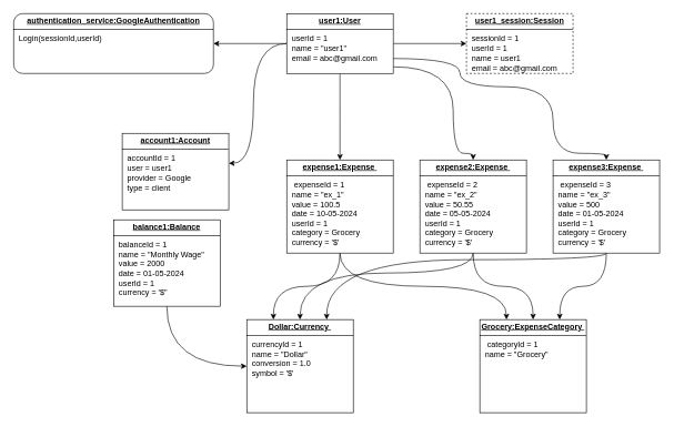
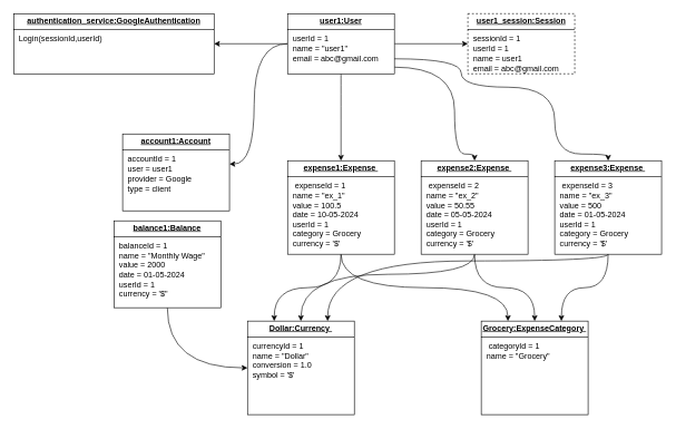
- <mxCell id="10" value="&lt;p style=&quot;margin:0px;margin-top:4px;text-align:center;text-decoration:underline;&quot;&gt;&lt;b&gt;authentication_service:GoogleAuthentication&lt;/b&gt;&lt;/p&gt;&lt;hr size=&quot;1&quot; style=&quot;border-style:solid;&quot;&gt;&lt;p style=&quot;margin:0px;margin-left:8px;&quot;&gt;Login(sessionId,userId)&lt;/p&gt;" style="verticalAlign=top;align=left;overflow=fill;html=1;whiteSpace=wrap;rounded=1;" vertex="1" parent="1"><mxGeometry x="20" y="20" width="300" height="90" as="geometry" /></mxCell>
+ <mxCell id="10" value="&lt;p style=&quot;margin:0px;margin-top:4px;text-align:center;text-decoration:underline;&quot;&gt;&lt;b&gt;authentication_service:GoogleAuthentication&lt;/b&gt;&lt;/p&gt;&lt;hr size=&quot;1&quot; style=&quot;border-style:solid;&quot;&gt;&lt;p style=&quot;margin:0px;margin-left:8px;&quot;&gt;Login(sessionId,userId)&lt;/p&gt;" style="verticalAlign=top;align=left;overflow=fill;html=1;whiteSpace=wrap;" vertex="1" parent="1"><mxGeometry x="20" y="20" width="300" height="90" as="geometry" /></mxCell>
